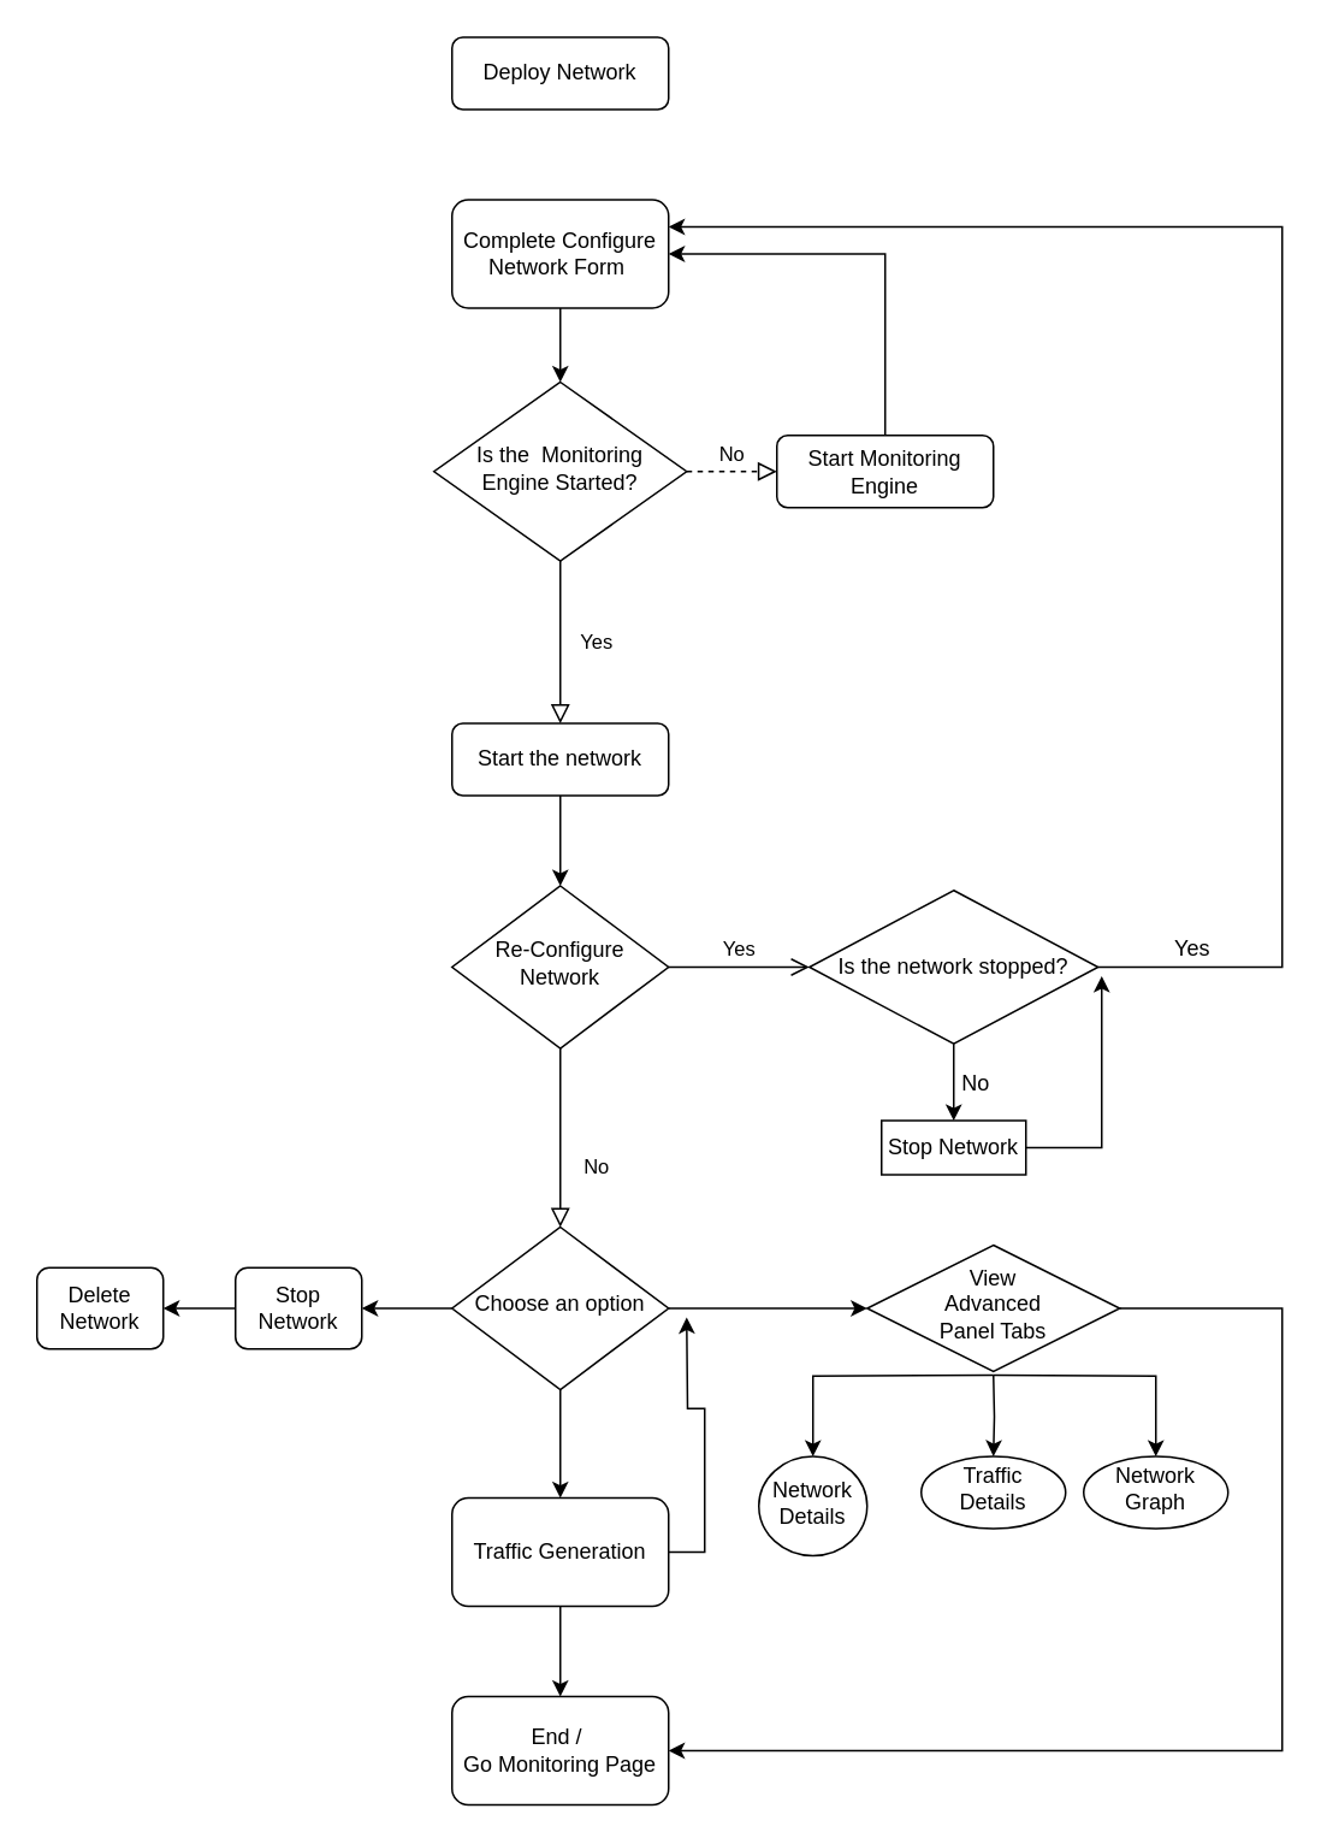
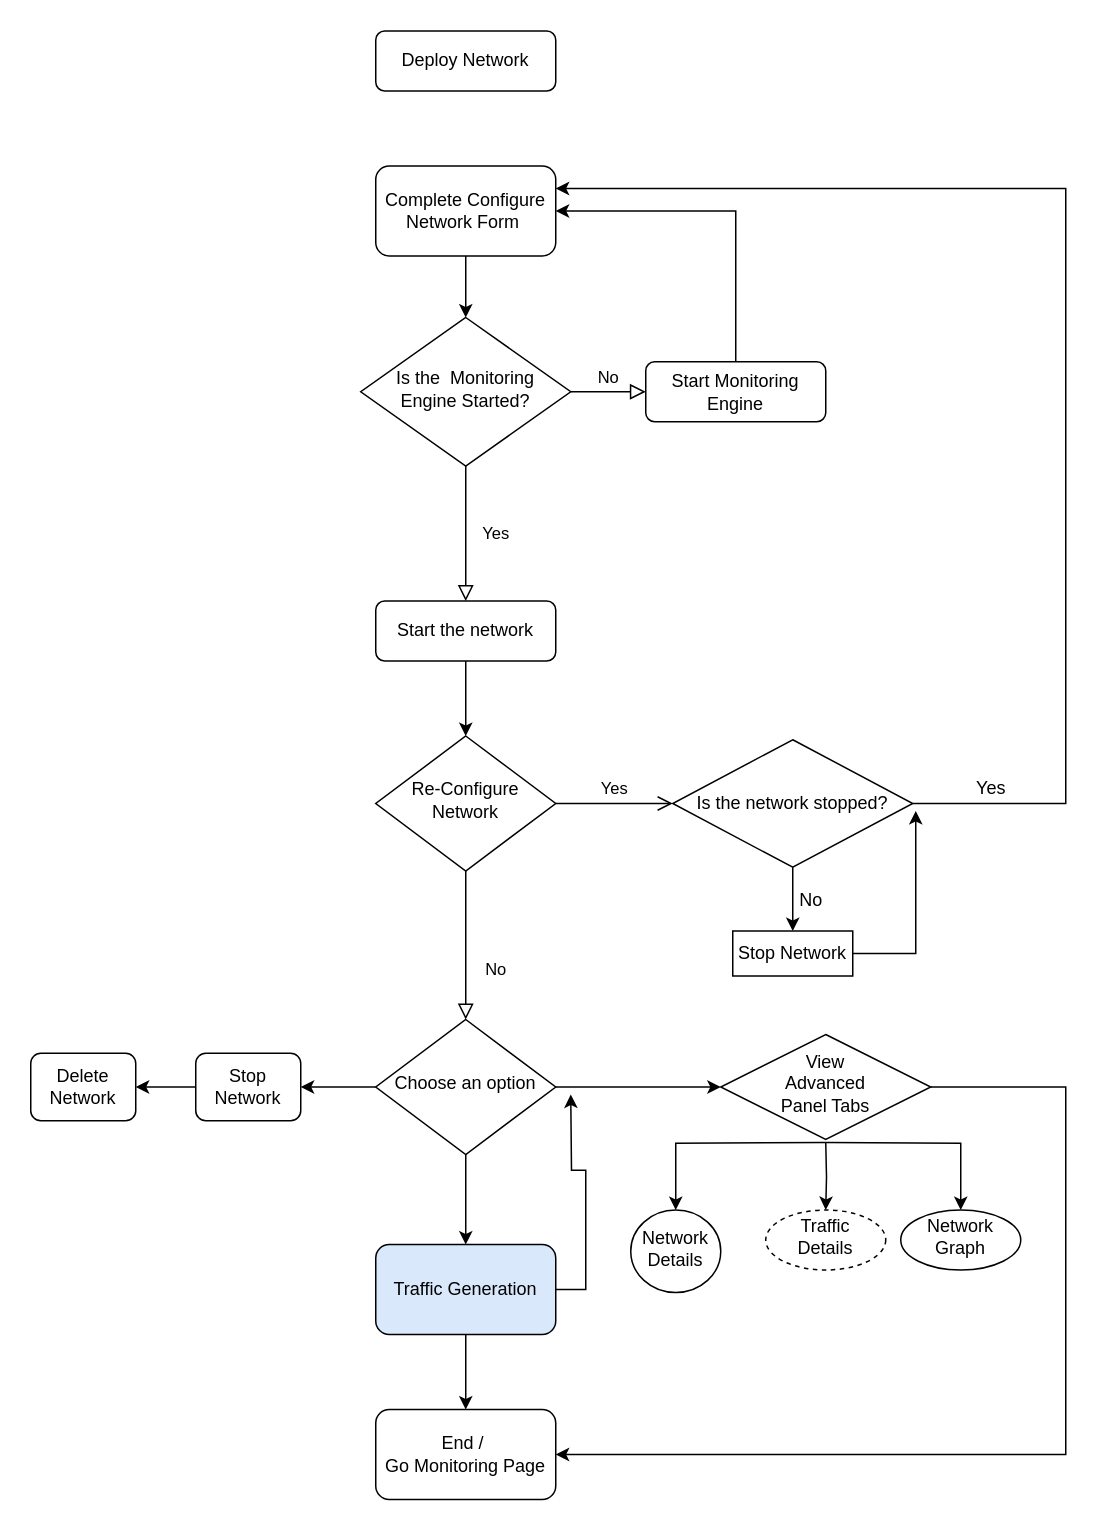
- <mxCell id="4" value="No" style="edgeStyle=orthogonalEdgeStyle;rounded=0;html=1;jettySize=auto;orthogonalLoop=1;fontSize=11;endArrow=block;endFill=0;endSize=8;strokeWidth=1;shadow=0;labelBackgroundColor=none;dashed=1;" parent="1" source="5" target="7" edge="1"><mxGeometry y="10" relative="1" as="geometry"><mxPoint as="offset" /></mxGeometry></mxCell>
+ <mxCell id="4" value="No" style="edgeStyle=orthogonalEdgeStyle;rounded=0;html=1;jettySize=auto;orthogonalLoop=1;fontSize=11;endArrow=block;endFill=0;endSize=8;strokeWidth=1;shadow=0;labelBackgroundColor=none;" parent="1" source="5" target="7" edge="1"><mxGeometry y="10" relative="1" as="geometry"><mxPoint as="offset" /></mxGeometry></mxCell>
- <mxCell id="38" value="Traffic Details" style="ellipse;whiteSpace=wrap;html=1;shadow=0;strokeWidth=1;spacing=6;spacingTop=-4;rounded=1;" vertex="1" parent="1"><mxGeometry x="510" y="806" width="80" height="40" as="geometry" /></mxCell>
+ <mxCell id="38" value="Traffic Details" style="ellipse;whiteSpace=wrap;html=1;shadow=0;strokeWidth=1;spacing=6;spacingTop=-4;rounded=1;dashed=1;" vertex="1" parent="1"><mxGeometry x="510" y="806" width="80" height="40" as="geometry" /></mxCell>
- <mxCell id="31" value="Traffic Generation" style="rounded=1;whiteSpace=wrap;html=1;" vertex="1" parent="1"><mxGeometry x="250" y="829" width="120" height="60" as="geometry" /></mxCell>
+ <mxCell id="31" value="Traffic Generation" style="rounded=1;whiteSpace=wrap;html=1;fillColor=#dae8fc;" vertex="1" parent="1"><mxGeometry x="250" y="829" width="120" height="60" as="geometry" /></mxCell>
